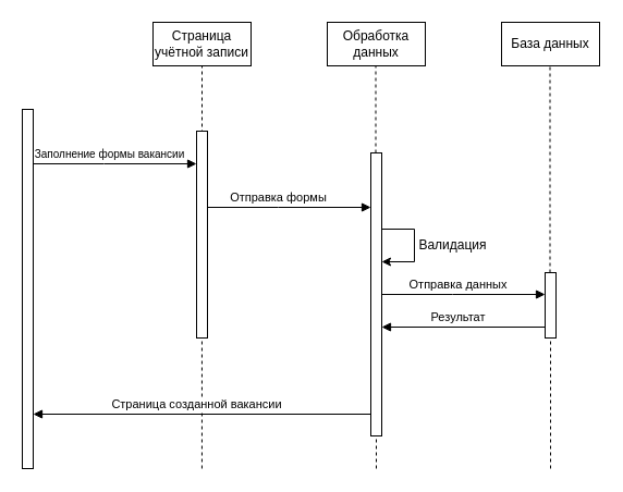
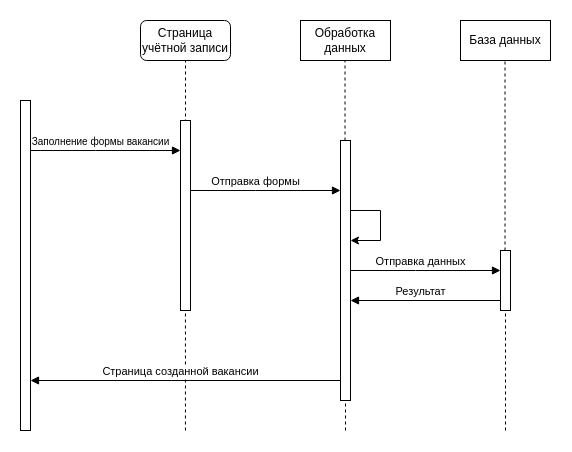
- <mxCell id="3" value="Страница учётной записи" style="rounded=0;whiteSpace=wrap;html=1;" vertex="1" parent="1"><mxGeometry x="140" y="20" width="90" height="40" as="geometry" /></mxCell>
+ <mxCell id="3" value="Страница учётной записи" style="whiteSpace=wrap;html=1;rounded=1;" vertex="1" parent="1"><mxGeometry x="140" y="20" width="90" height="40" as="geometry" /></mxCell>
- <mxCell id="20" value="Валидация" style="text;html=1;align=center;verticalAlign=middle;resizable=0;points=[];autosize=1;strokeColor=none;fillColor=none;" vertex="1" parent="1"><mxGeometry x="370" y="210" width="90" height="30" as="geometry" /></mxCell>
